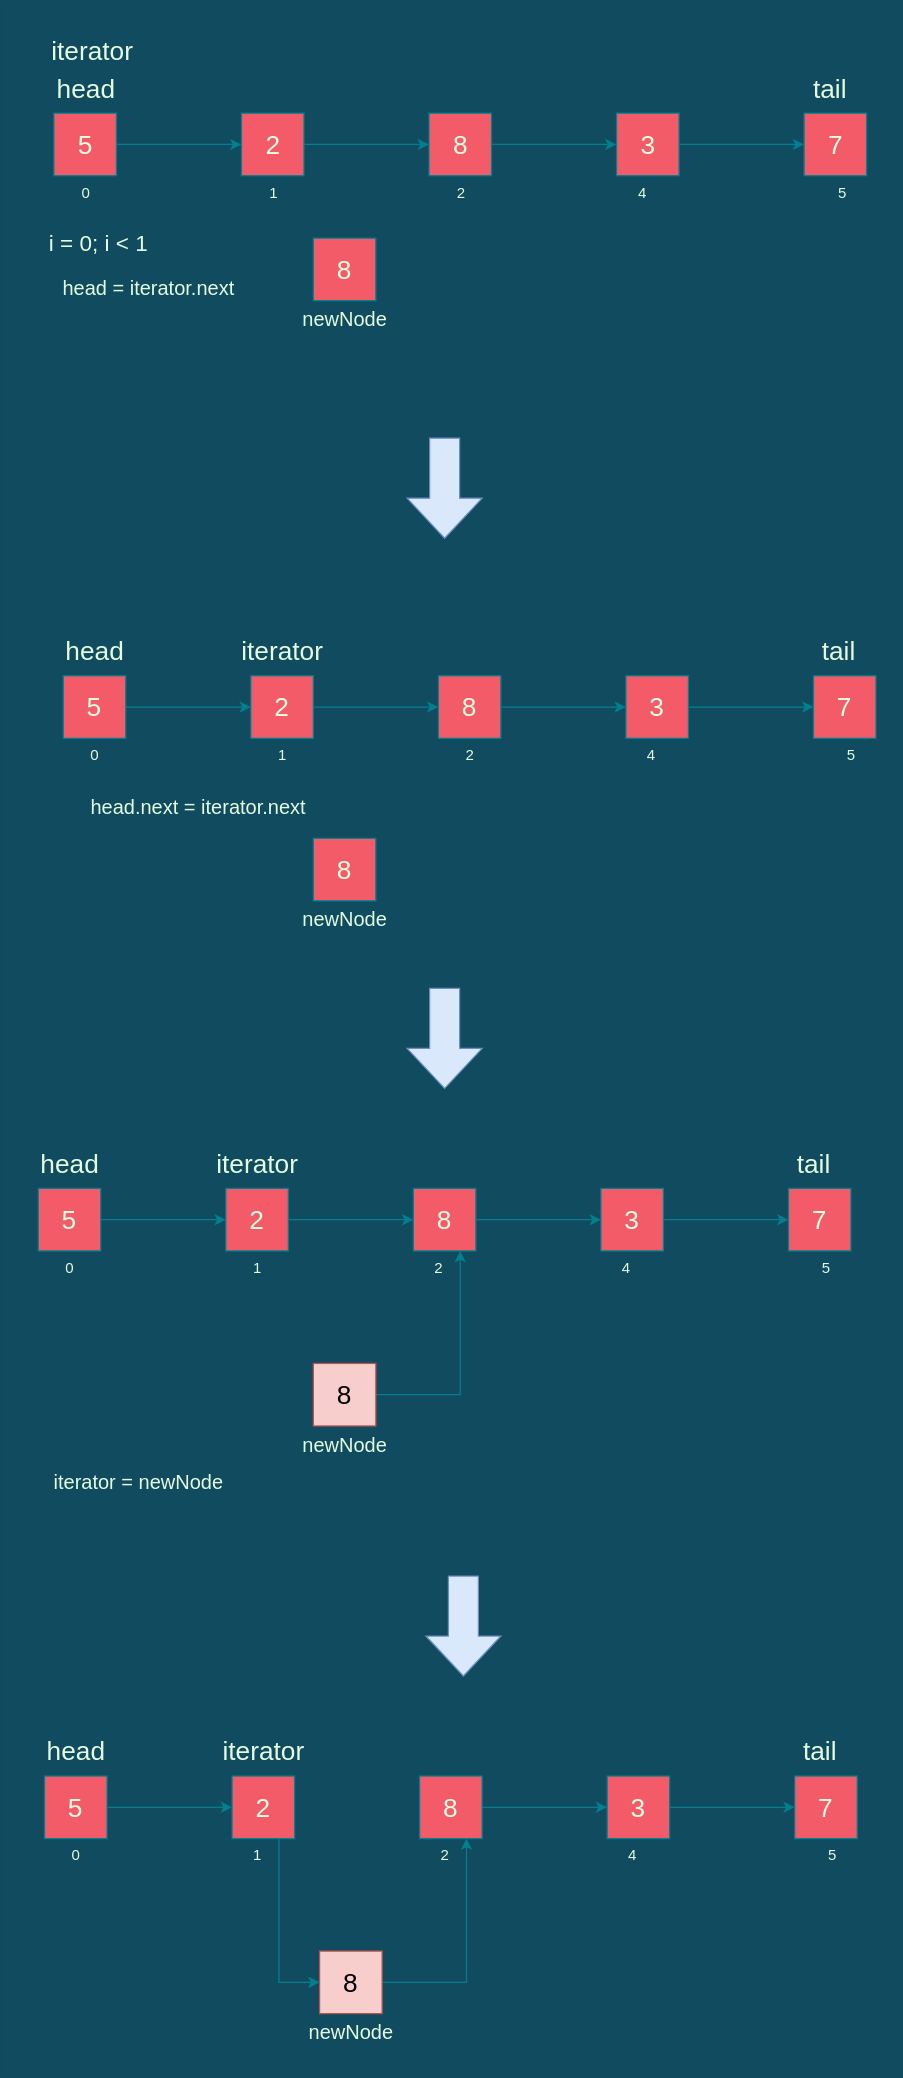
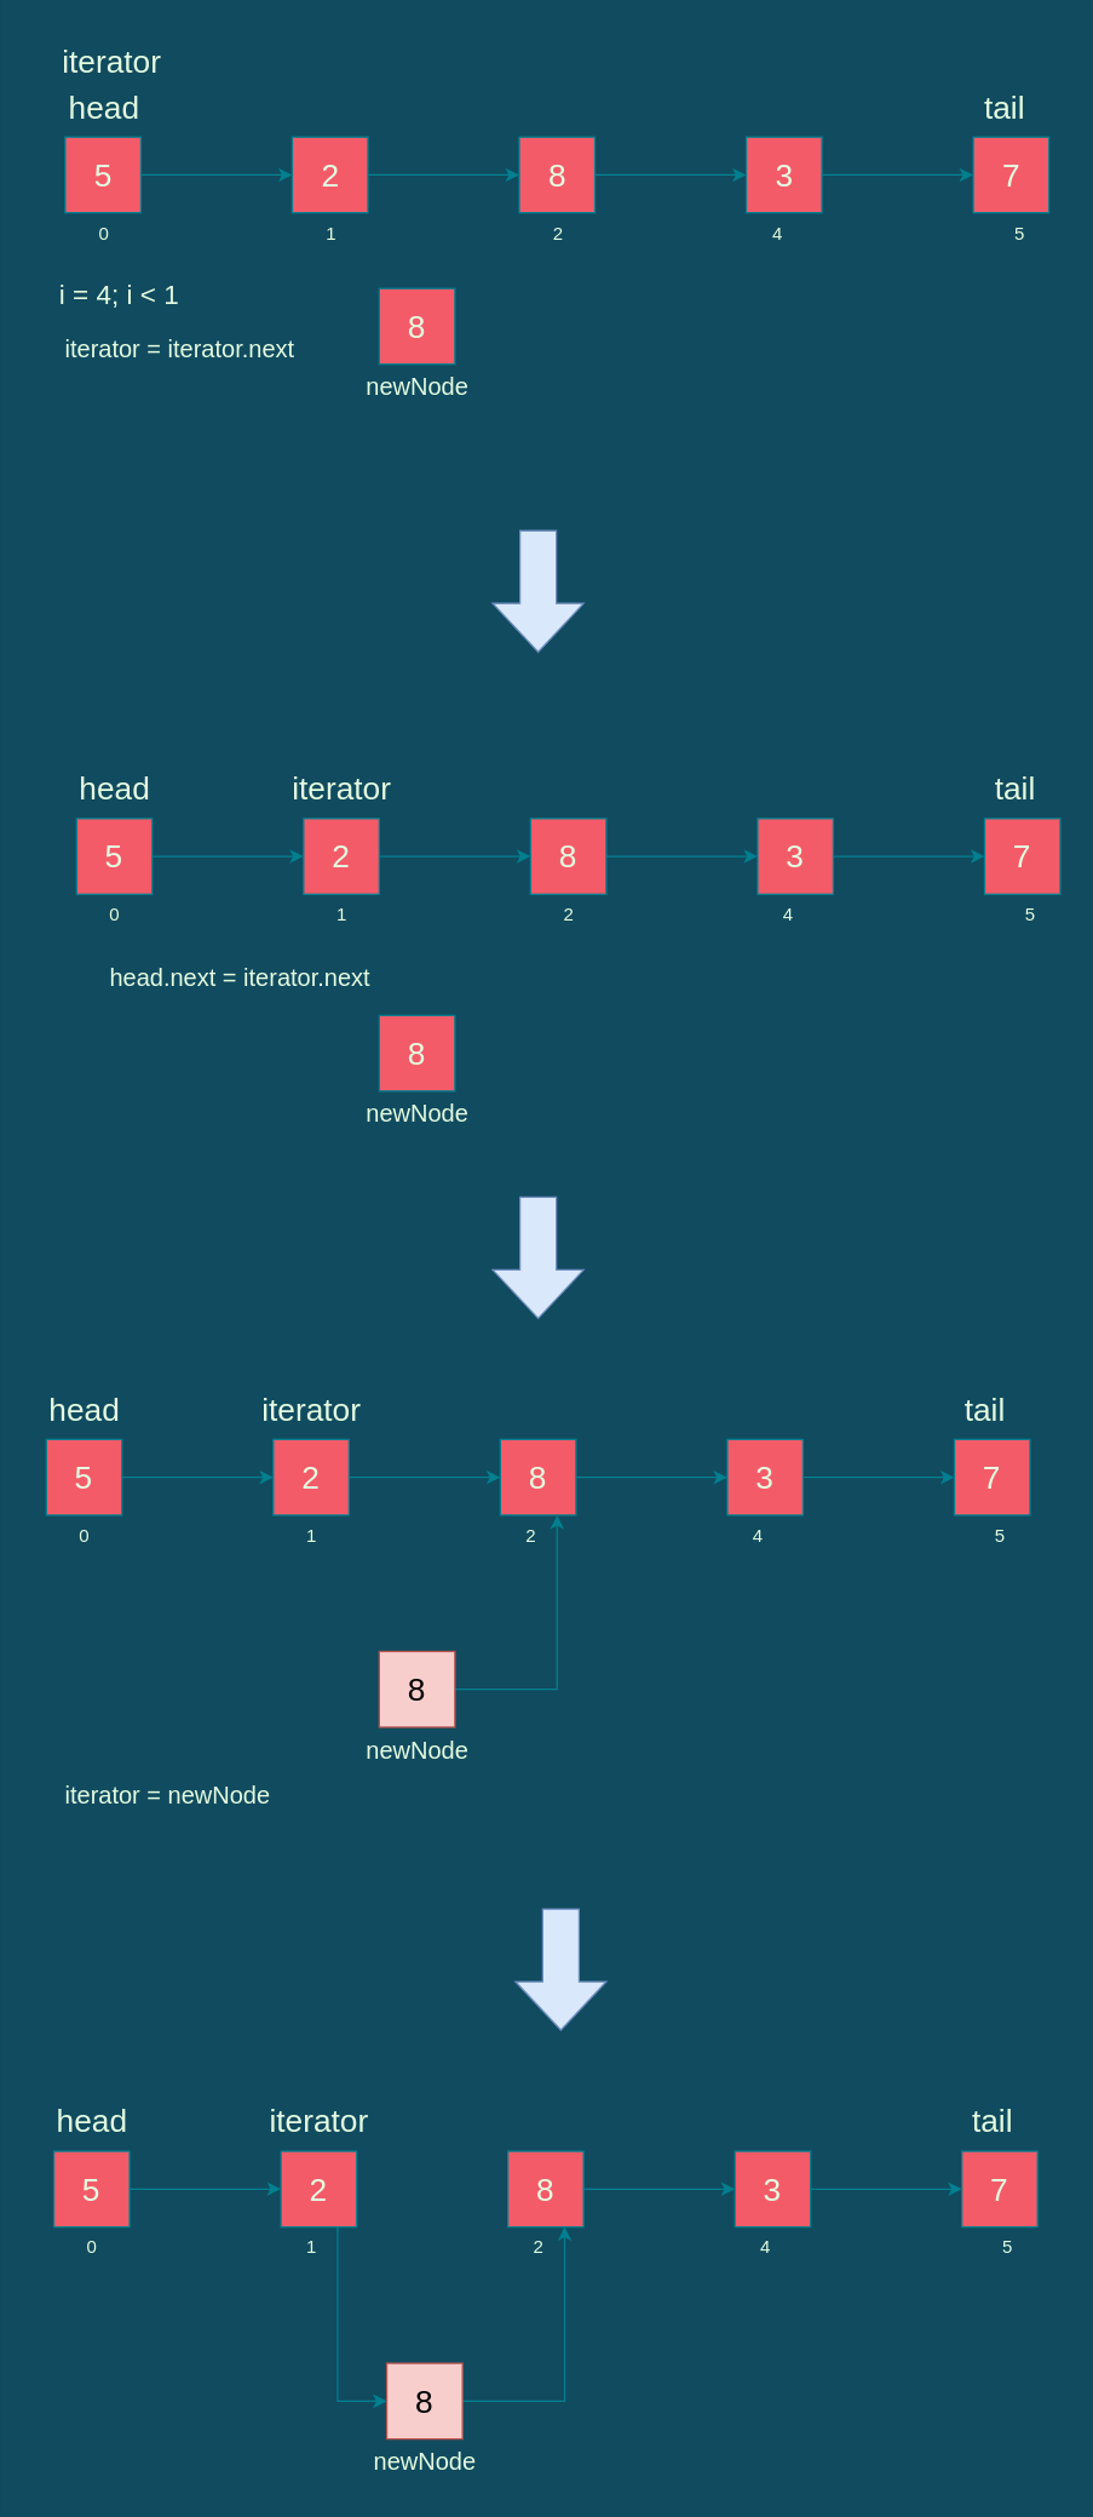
- <mxCell id="21" value="&lt;font style=&quot;font-size: 18px;&quot;&gt;i = 0; i &amp;lt; 1&lt;/font&gt;" style="text;html=1;align=center;verticalAlign=middle;resizable=0;points=[];autosize=1;strokeColor=none;fillColor=none;fontSize=12;fontColor=#E4FDE1;" vertex="1" parent="1"><mxGeometry x="27.5" y="175" width="100" height="40" as="geometry" /></mxCell>
+ <mxCell id="21" value="&lt;font style=&quot;font-size: 18px;&quot;&gt;i = 4; i &amp;lt; 1&lt;/font&gt;" style="text;html=1;align=center;verticalAlign=middle;resizable=0;points=[];autosize=1;strokeColor=none;fillColor=none;fontSize=12;fontColor=#E4FDE1;" vertex="1" parent="1"><mxGeometry x="27.5" y="175" width="100" height="40" as="geometry" /></mxCell>
- <mxCell id="22" value="&lt;font style=&quot;font-size: 16px;&quot;&gt;head = iterator.next&lt;/font&gt;" style="text;html=1;align=center;verticalAlign=middle;resizable=0;points=[];autosize=1;strokeColor=none;fillColor=none;fontSize=18;fontColor=#E4FDE1;" vertex="1" parent="1"><mxGeometry x="27.5" y="210" width="180" height="40" as="geometry" /></mxCell>
+ <mxCell id="22" value="&lt;font style=&quot;font-size: 16px;&quot;&gt;iterator = iterator.next&lt;/font&gt;" style="text;html=1;align=center;verticalAlign=middle;resizable=0;points=[];autosize=1;strokeColor=none;fillColor=none;fontSize=18;fontColor=#E4FDE1;" vertex="1" parent="1"><mxGeometry x="27.5" y="210" width="180" height="40" as="geometry" /></mxCell>
